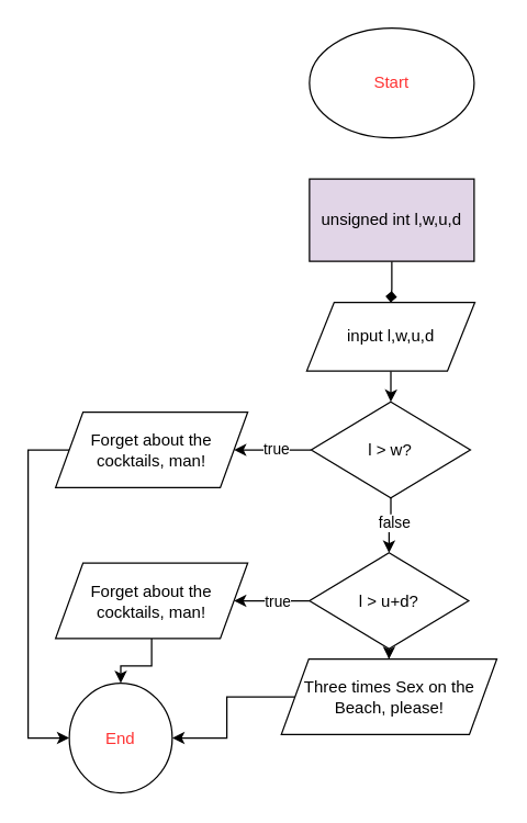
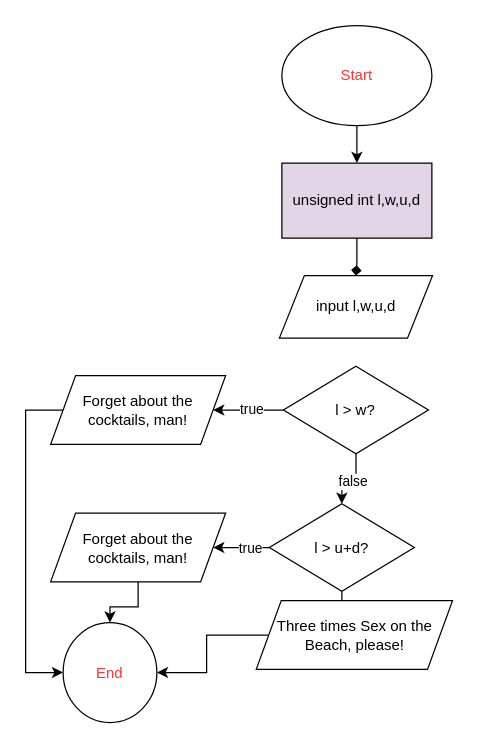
+ <mxCell id="2" style="edgeStyle=orthogonalEdgeStyle;rounded=0;orthogonalLoop=1;jettySize=auto;html=1;entryX=0.5;entryY=0;entryDx=0;entryDy=0;" edge="1" parent="1" source="3" target="5"><mxGeometry relative="1" as="geometry" /></mxCell>
- <mxCell id="6" style="edgeStyle=orthogonalEdgeStyle;rounded=0;orthogonalLoop=1;jettySize=auto;html=1;entryX=0.5;entryY=0;entryDx=0;entryDy=0;" edge="1" parent="1" source="7" target="12"><mxGeometry relative="1" as="geometry" /></mxCell>
- <mxCell id="19" value="l &amp;gt; u+d?" style="rhombus;whiteSpace=wrap;html=1;" vertex="1" parent="1"><mxGeometry x="225" y="402.5" width="116" height="70" as="geometry" /></mxCell>
+ <mxCell id="19" value="l &amp;gt; u+d?" style="rhombus;whiteSpace=wrap;html=1;" vertex="1" parent="1"><mxGeometry x="215" y="402.5" width="116" height="70" as="geometry" /></mxCell>
